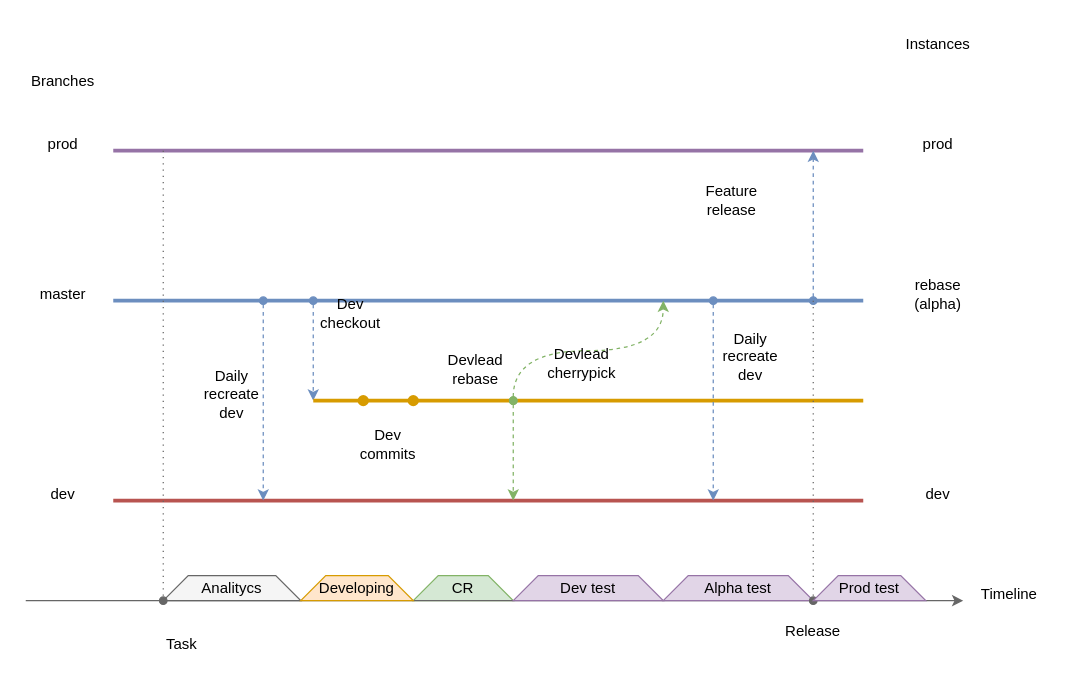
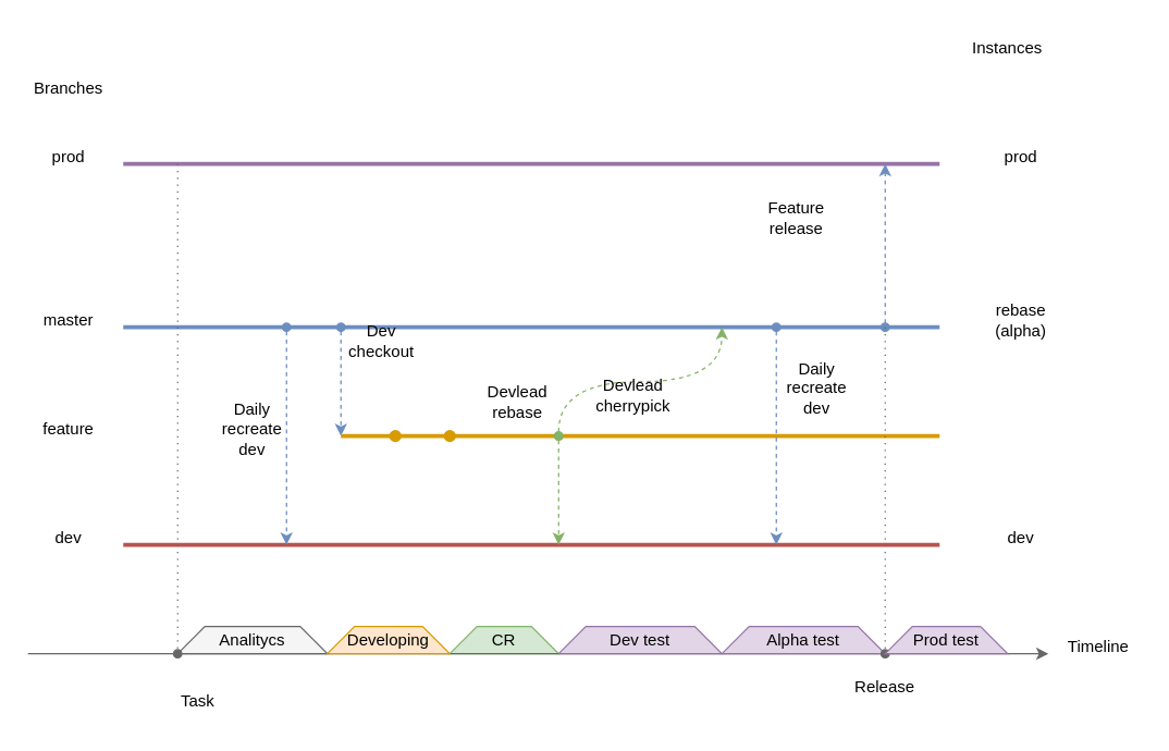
- <mxCell id="27" value="Instances" style="text;html=1;align=center;verticalAlign=middle;whiteSpace=wrap;rounded=0;" vertex="1" parent="1"><mxGeometry x="720" y="20" width="60" height="30" as="geometry" /></mxCell>
+ <mxCell id="27" value="Instances" style="text;html=1;align=center;verticalAlign=middle;whiteSpace=wrap;rounded=0;" vertex="1" parent="1"><mxGeometry x="710" y="20" width="60" height="30" as="geometry" /></mxCell>
+ <mxCell id="39" value="feature" style="text;html=1;align=center;verticalAlign=middle;whiteSpace=wrap;rounded=0;" vertex="1" parent="1"><mxGeometry x="20" y="300" width="60" height="30" as="geometry" /></mxCell>
- <mxCell id="22" value="Dev commits" style="text;html=1;align=center;verticalAlign=middle;whiteSpace=wrap;rounded=0;" vertex="1" parent="1"><mxGeometry x="280" y="340" width="60" height="30" as="geometry" /></mxCell>
